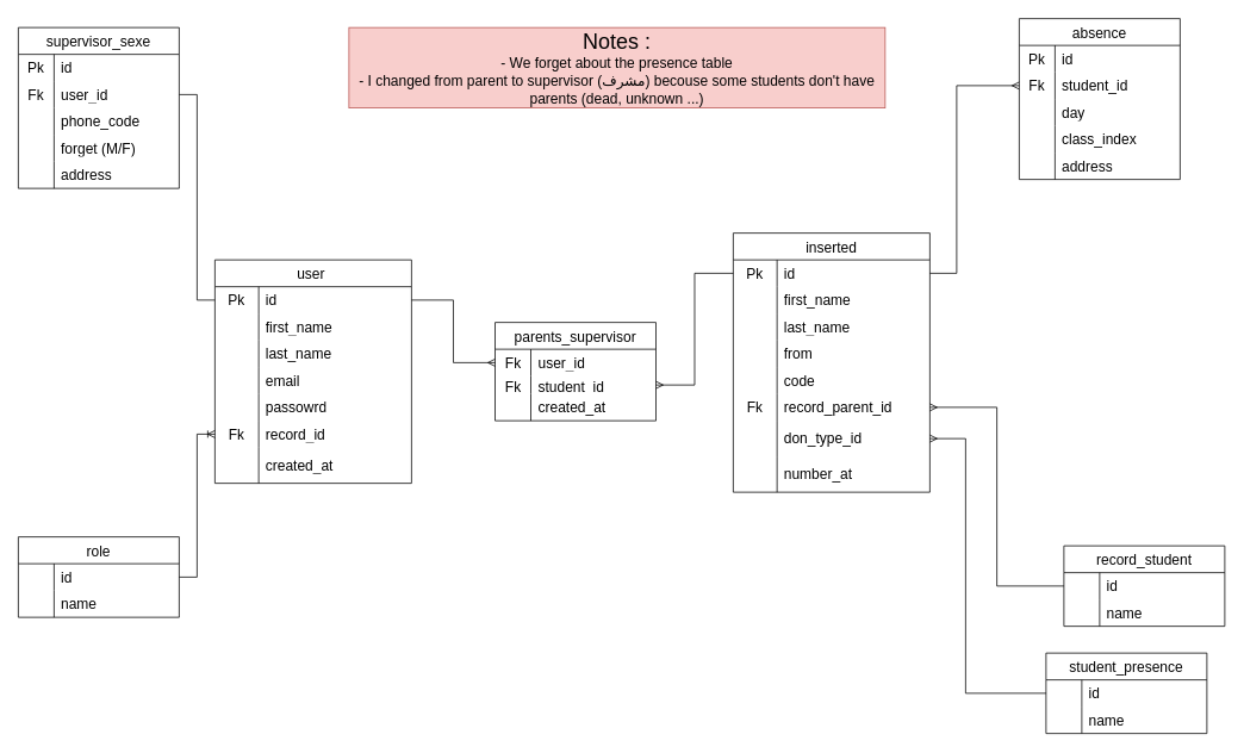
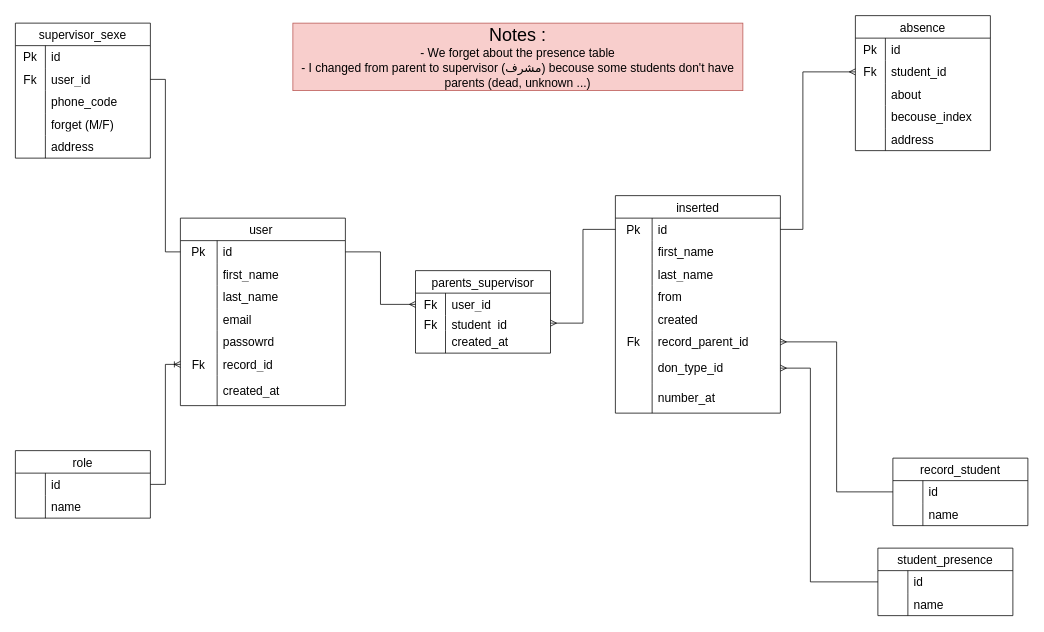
- <mxCell id="83" value="day" style="shape=partialRectangle;html=1;whiteSpace=wrap;connectable=0;fillColor=none;top=0;left=0;bottom=0;right=0;align=left;spacingLeft=6;overflow=hidden;strokeColor=inherit;fontSize=16;" vertex="1" parent="81"><mxGeometry x="40" width="140" height="30" as="geometry"><mxRectangle width="140" height="30" as="alternateBounds" /></mxGeometry></mxCell>
+ <mxCell id="83" value="about" style="shape=partialRectangle;html=1;whiteSpace=wrap;connectable=0;fillColor=none;top=0;left=0;bottom=0;right=0;align=left;spacingLeft=6;overflow=hidden;strokeColor=inherit;fontSize=16;" vertex="1" parent="81"><mxGeometry x="40" width="140" height="30" as="geometry"><mxRectangle width="140" height="30" as="alternateBounds" /></mxGeometry></mxCell>
- <mxCell id="86" value="class_index" style="shape=partialRectangle;html=1;whiteSpace=wrap;connectable=0;fillColor=none;top=0;left=0;bottom=0;right=0;align=left;spacingLeft=6;overflow=hidden;strokeColor=inherit;fontSize=16;" vertex="1" parent="84"><mxGeometry x="40" width="140" height="30" as="geometry"><mxRectangle width="140" height="30" as="alternateBounds" /></mxGeometry></mxCell>
+ <mxCell id="86" value="becouse_index" style="shape=partialRectangle;html=1;whiteSpace=wrap;connectable=0;fillColor=none;top=0;left=0;bottom=0;right=0;align=left;spacingLeft=6;overflow=hidden;strokeColor=inherit;fontSize=16;" vertex="1" parent="84"><mxGeometry x="40" width="140" height="30" as="geometry"><mxRectangle width="140" height="30" as="alternateBounds" /></mxGeometry></mxCell>
- <mxCell id="105" value="code" style="shape=partialRectangle;html=1;whiteSpace=wrap;connectable=0;fillColor=none;top=0;left=0;bottom=0;right=0;align=left;spacingLeft=6;overflow=hidden;strokeColor=inherit;fontSize=16;" vertex="1" parent="103"><mxGeometry x="49" width="171" height="30" as="geometry"><mxRectangle width="171" height="30" as="alternateBounds" /></mxGeometry></mxCell>
+ <mxCell id="105" value="created" style="shape=partialRectangle;html=1;whiteSpace=wrap;connectable=0;fillColor=none;top=0;left=0;bottom=0;right=0;align=left;spacingLeft=6;overflow=hidden;strokeColor=inherit;fontSize=16;" vertex="1" parent="103"><mxGeometry x="49" width="171" height="30" as="geometry"><mxRectangle width="171" height="30" as="alternateBounds" /></mxGeometry></mxCell>
